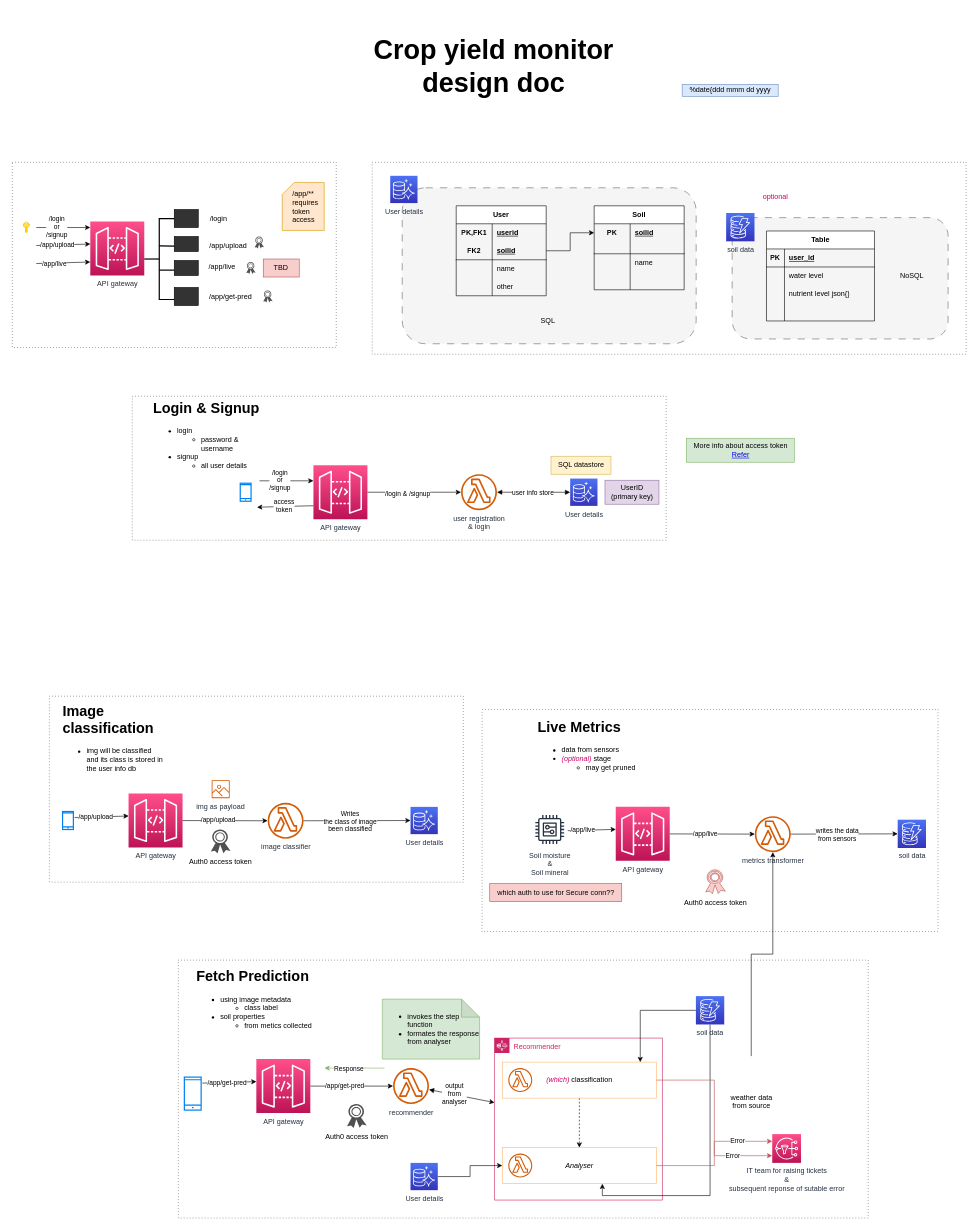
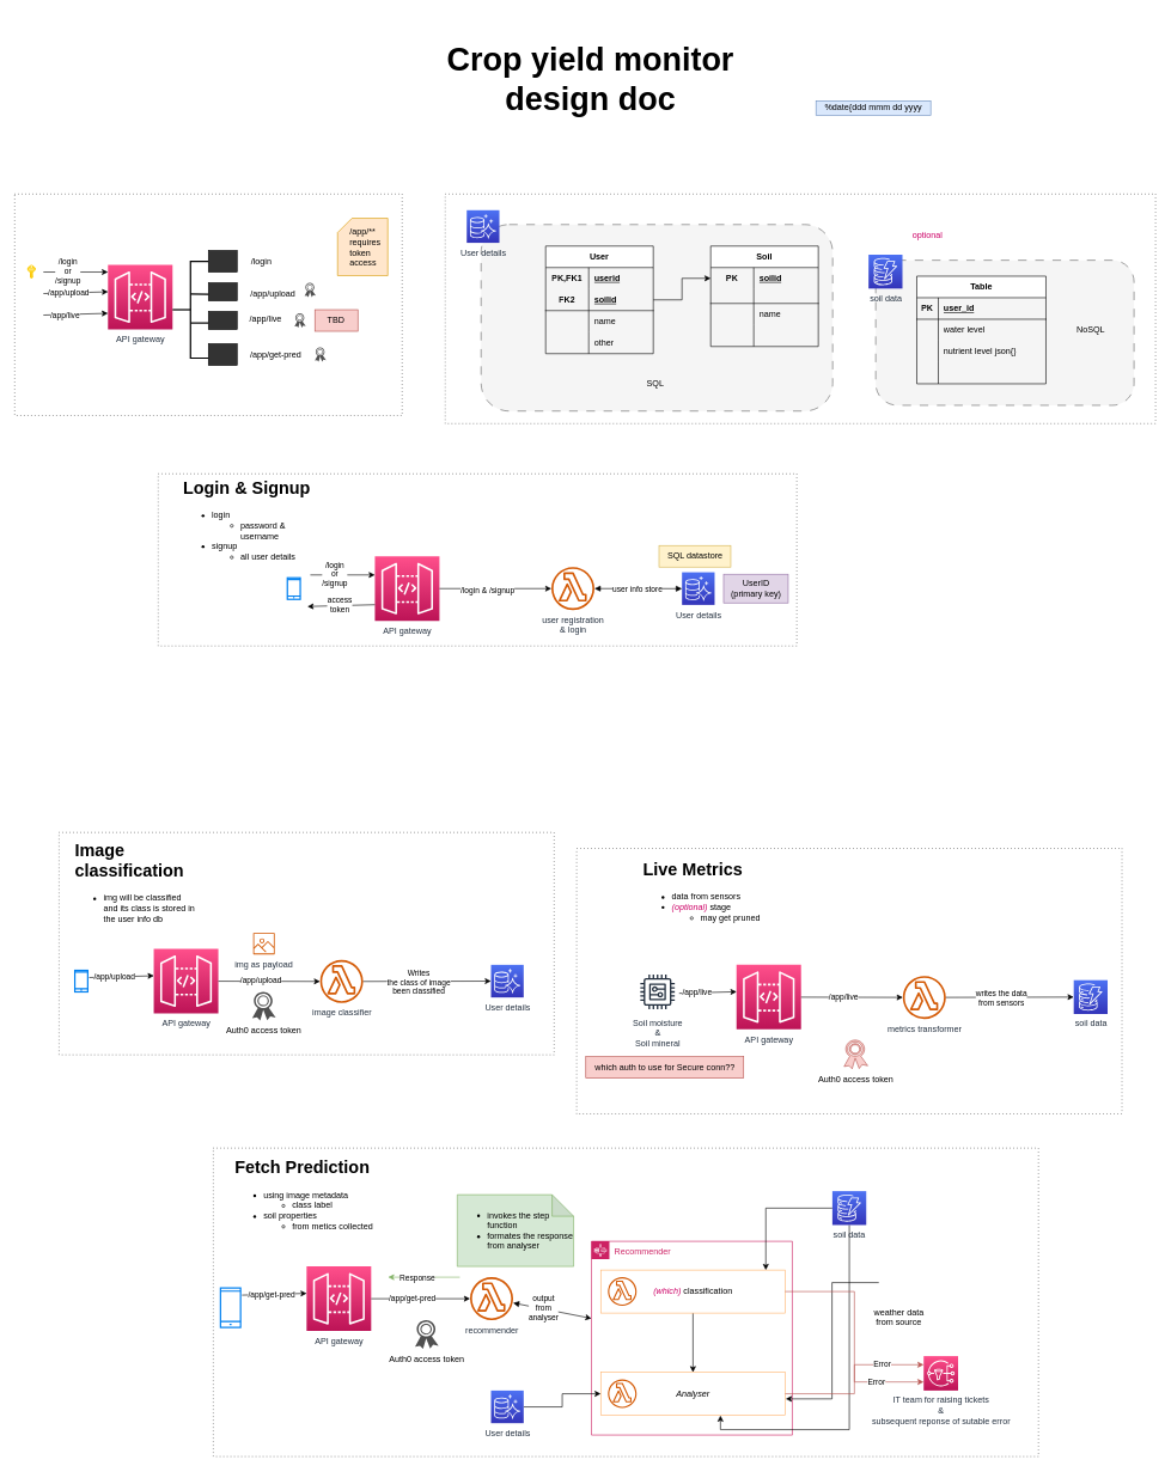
- <mxCell id="33" value="More info about access token&lt;br&gt;&lt;a href=&quot;https://auth0.com/docs/secure/tokens#access-tokens&quot;&gt;Refer&lt;/a&gt;" style="text;html=1;align=center;verticalAlign=middle;resizable=0;points=[];autosize=1;strokeColor=#82b366;fillColor=#d5e8d4;" parent="1" vertex="1"><mxGeometry x="1143.63" y="730" width="180" height="40" as="geometry" /></mxCell>
- <mxCell id="100" style="edgeStyle=orthogonalEdgeStyle;rounded=0;orthogonalLoop=1;jettySize=auto;html=1;" parent="1" source="101" target="68" edge="1"><mxGeometry relative="1" as="geometry" /></mxCell>
+ <mxCell id="100" style="edgeStyle=orthogonalEdgeStyle;rounded=0;orthogonalLoop=1;jettySize=auto;html=1;entryX=1.003;entryY=0.619;entryDx=0;entryDy=0;entryPerimeter=0;" parent="1" source="101" target="93" edge="1"><mxGeometry relative="1" as="geometry" /></mxCell>
- <mxCell id="90" style="edgeStyle=orthogonalEdgeStyle;rounded=0;orthogonalLoop=1;jettySize=auto;html=1;dashed=1;" parent="88" source="91" target="93" edge="1"><mxGeometry relative="1" as="geometry" /></mxCell>
+ <mxCell id="90" style="edgeStyle=orthogonalEdgeStyle;rounded=0;orthogonalLoop=1;jettySize=auto;html=1;" parent="88" source="91" target="93" edge="1"><mxGeometry relative="1" as="geometry" /></mxCell>
